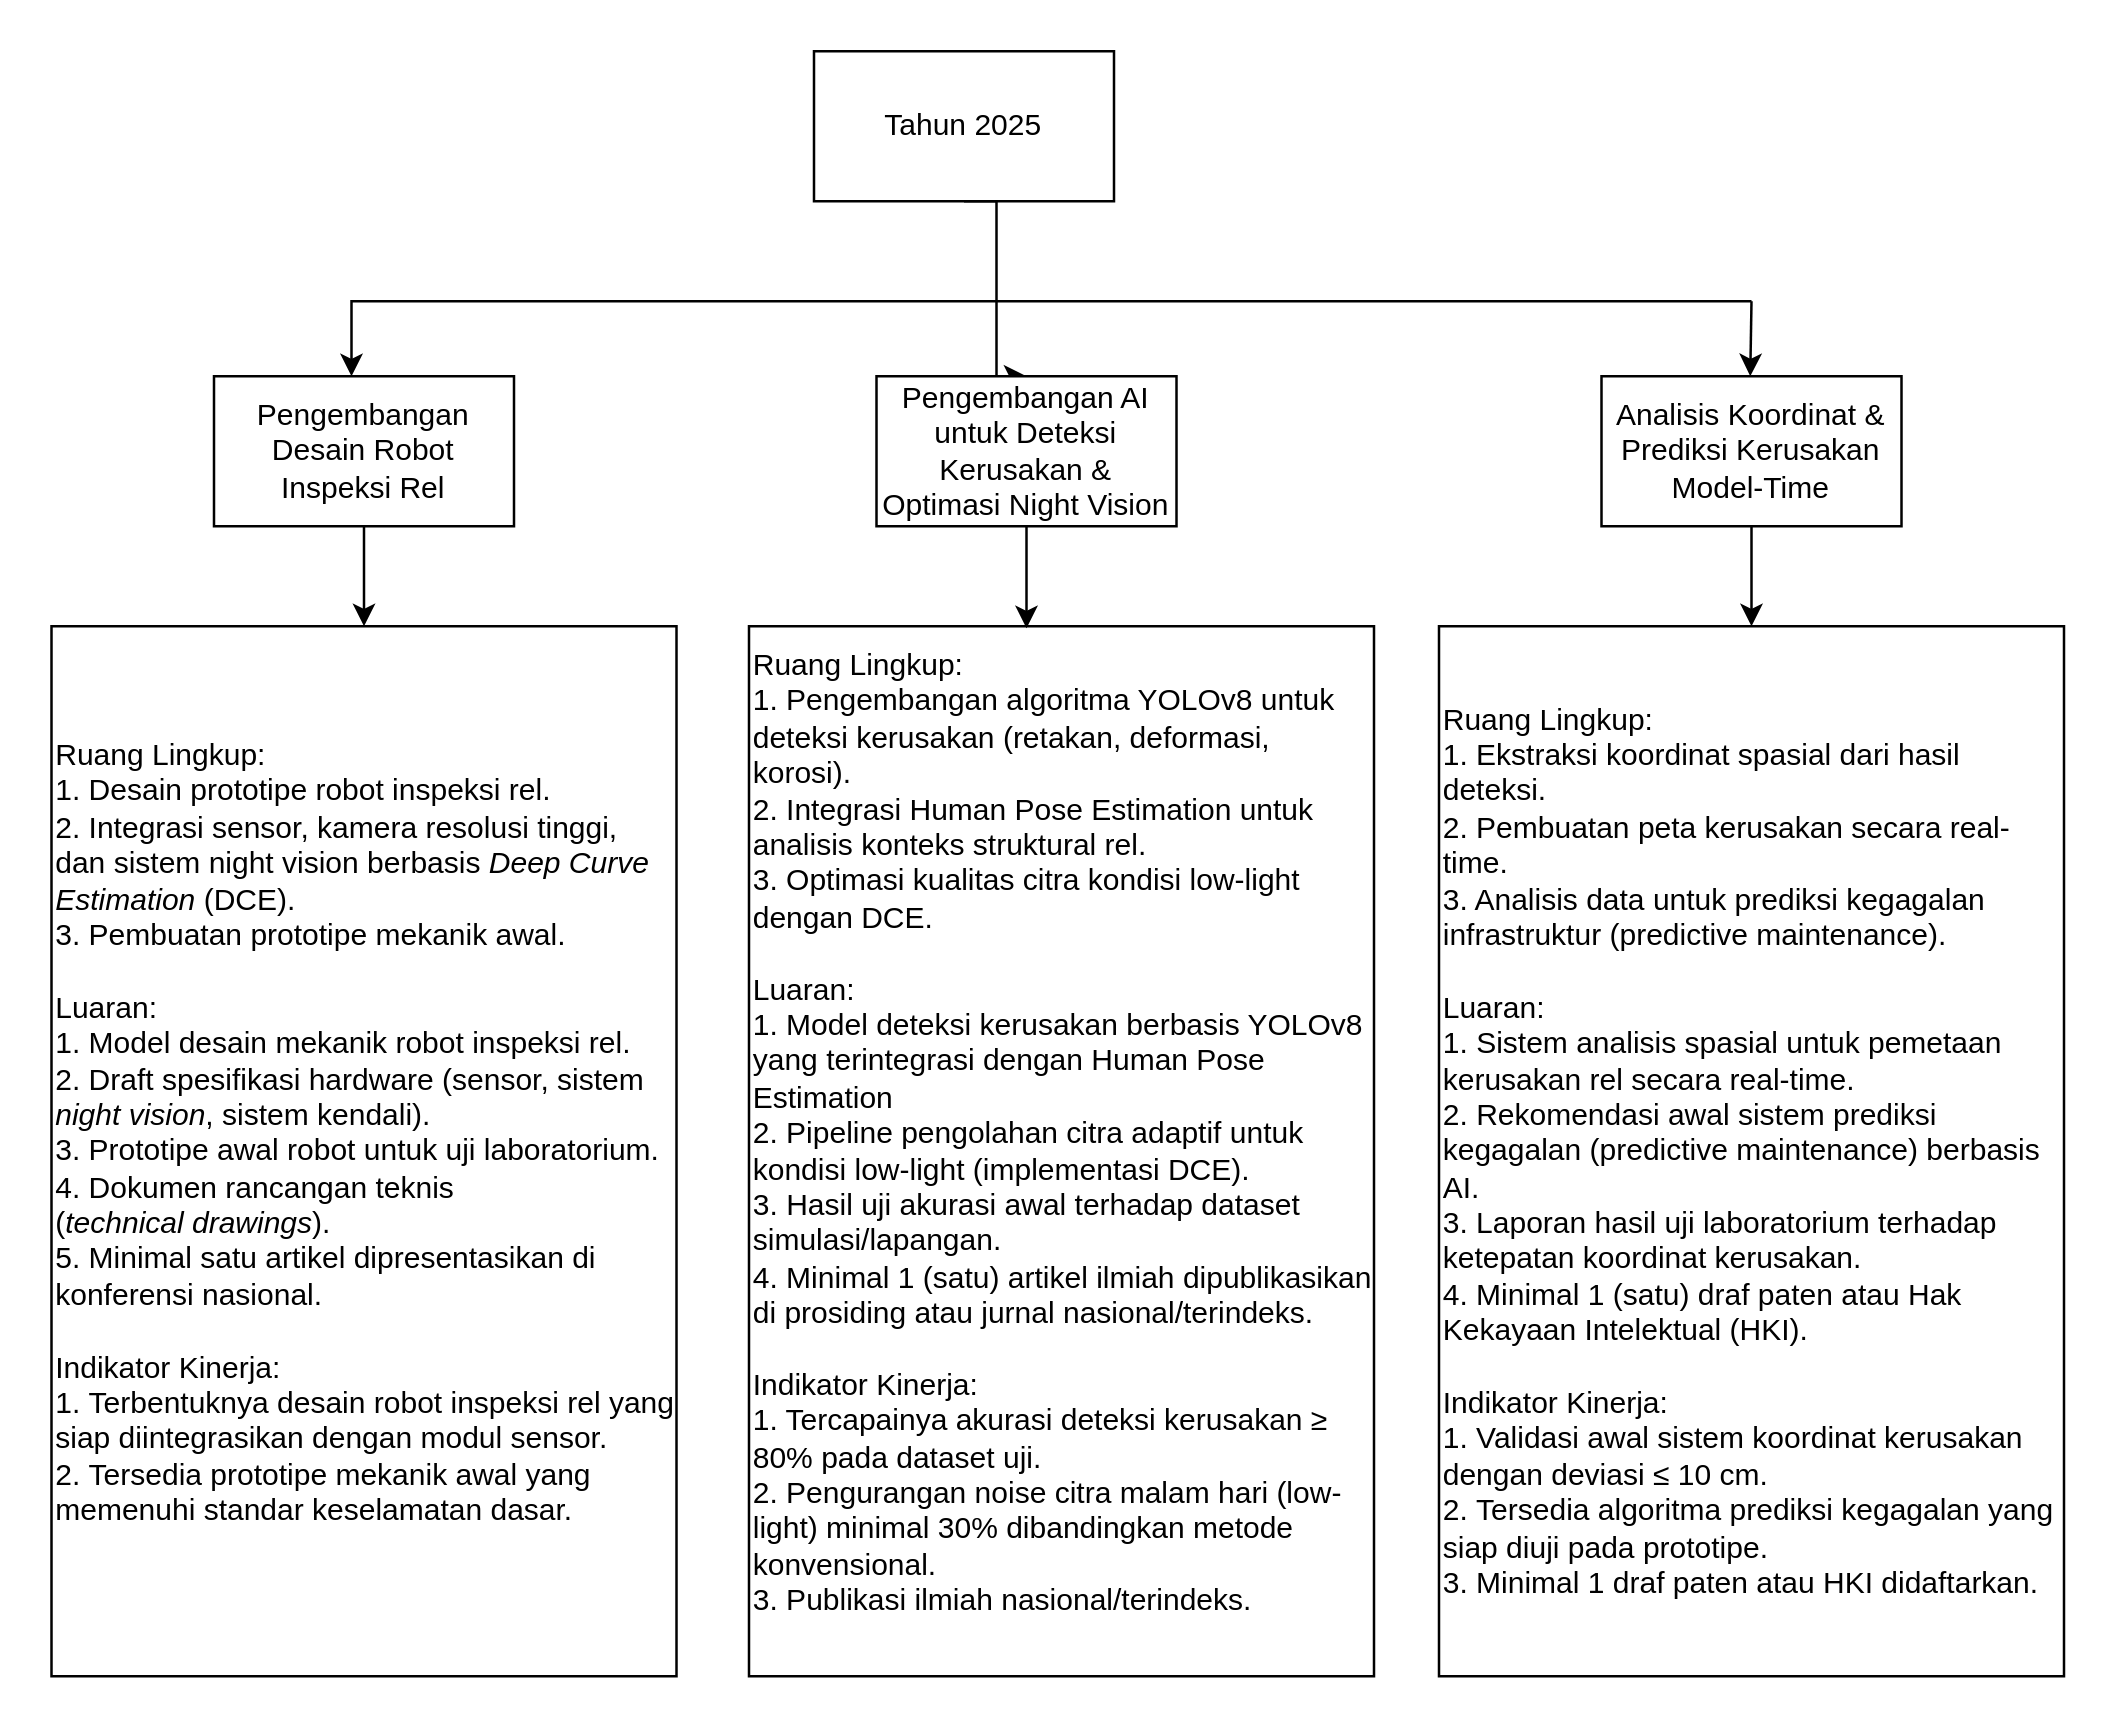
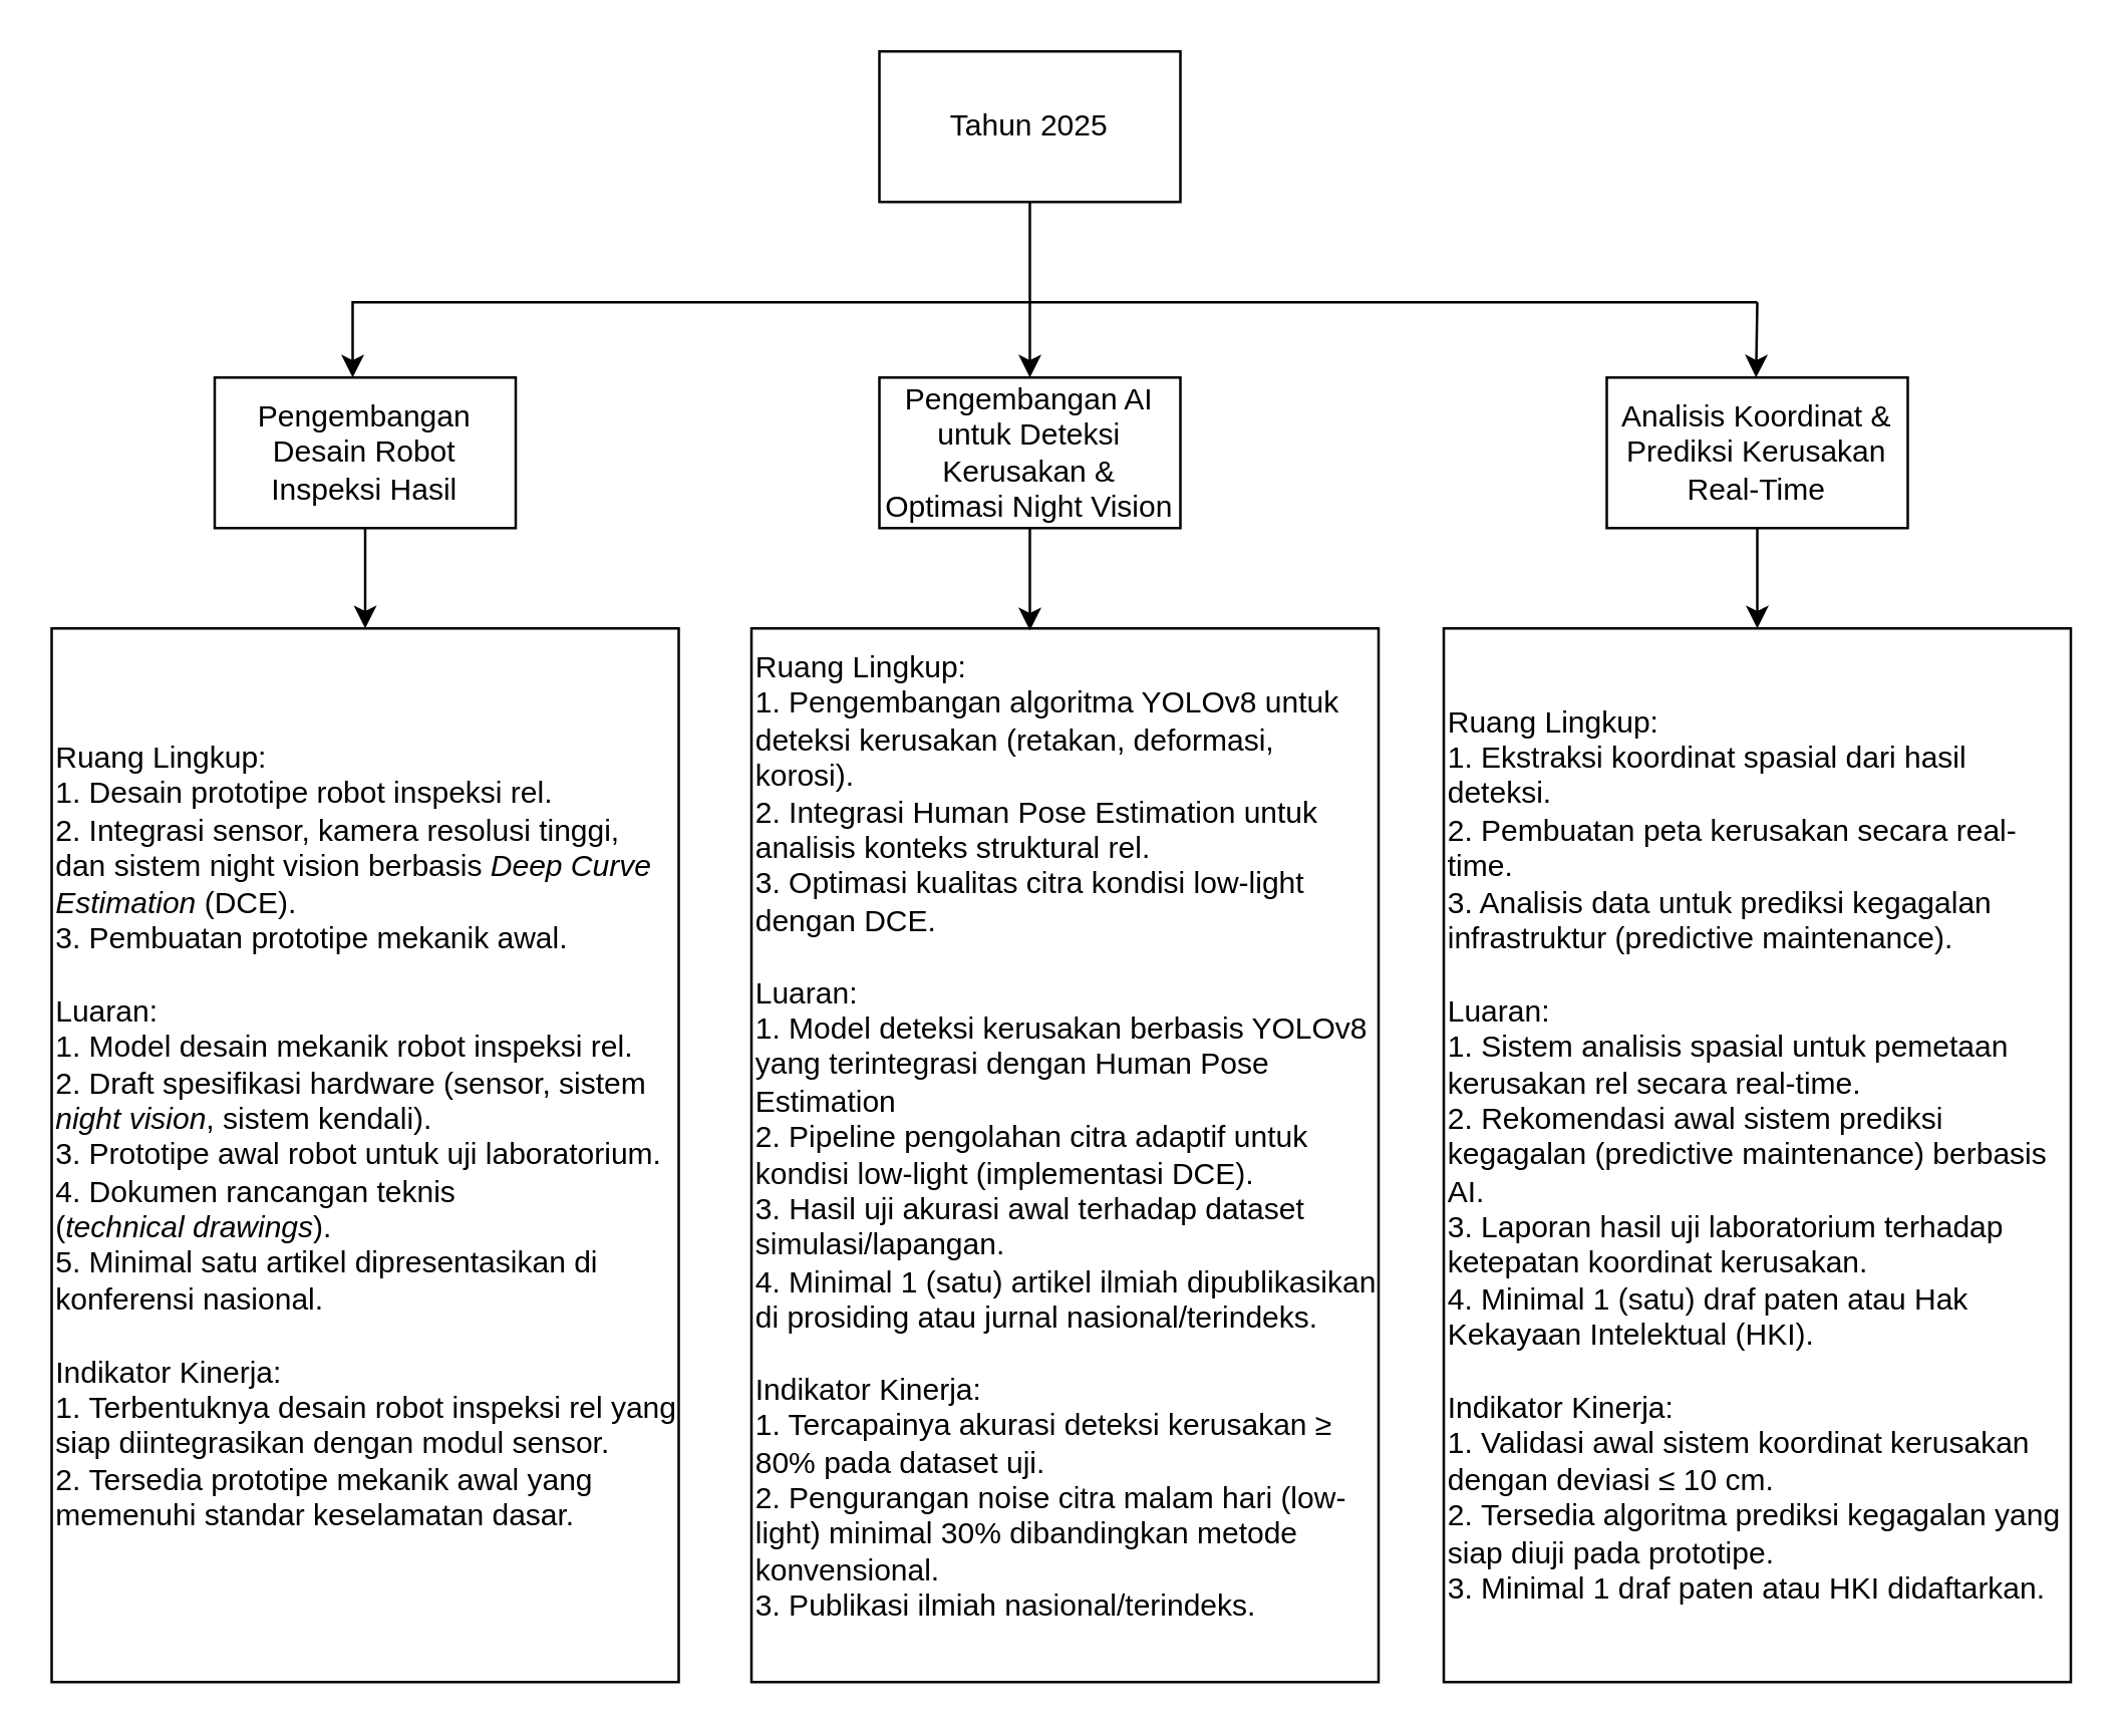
- <mxCell id="3" value="Tahun 2025" style="rounded=0;whiteSpace=wrap;html=1;" vertex="1" parent="1"><mxGeometry x="325" y="20" width="120" height="60" as="geometry" /></mxCell>
+ <mxCell id="3" value="Tahun 2025" style="rounded=0;whiteSpace=wrap;html=1;" vertex="1" parent="1"><mxGeometry x="350" y="20" width="120" height="60" as="geometry" /></mxCell>
- <mxCell id="5" value="&lt;span style=&quot;text-align: start;&quot;&gt;&lt;font style=&quot;font-size: 12px;&quot;&gt;Pengembangan Desain Robot Inspeksi Rel&lt;/font&gt;&lt;/span&gt;" style="rounded=0;whiteSpace=wrap;html=1;" vertex="1" parent="1"><mxGeometry x="85" y="150" width="120" height="60" as="geometry" /></mxCell>
+ <mxCell id="5" value="&lt;span style=&quot;text-align: start;&quot;&gt;&lt;font style=&quot;font-size: 12px;&quot;&gt;Pengembangan Desain Robot Inspeksi Hasil&lt;/font&gt;&lt;/span&gt;" style="rounded=0;whiteSpace=wrap;html=1;" vertex="1" parent="1"><mxGeometry x="85" y="150" width="120" height="60" as="geometry" /></mxCell>
- <mxCell id="8" value="&lt;span style=&quot;text-align: start;&quot;&gt;&lt;font style=&quot;font-size: 12px;&quot;&gt;Analisis Koordinat &amp;amp; Prediksi Kerusakan Model-Time&lt;/font&gt;&lt;/span&gt;" style="rounded=0;whiteSpace=wrap;html=1;" vertex="1" parent="1"><mxGeometry x="640" y="150" width="120" height="60" as="geometry" /></mxCell>
+ <mxCell id="8" value="&lt;span style=&quot;text-align: start;&quot;&gt;&lt;font style=&quot;font-size: 12px;&quot;&gt;Analisis Koordinat &amp;amp; Prediksi Kerusakan Real-Time&lt;/font&gt;&lt;/span&gt;" style="rounded=0;whiteSpace=wrap;html=1;" vertex="1" parent="1"><mxGeometry x="640" y="150" width="120" height="60" as="geometry" /></mxCell>
